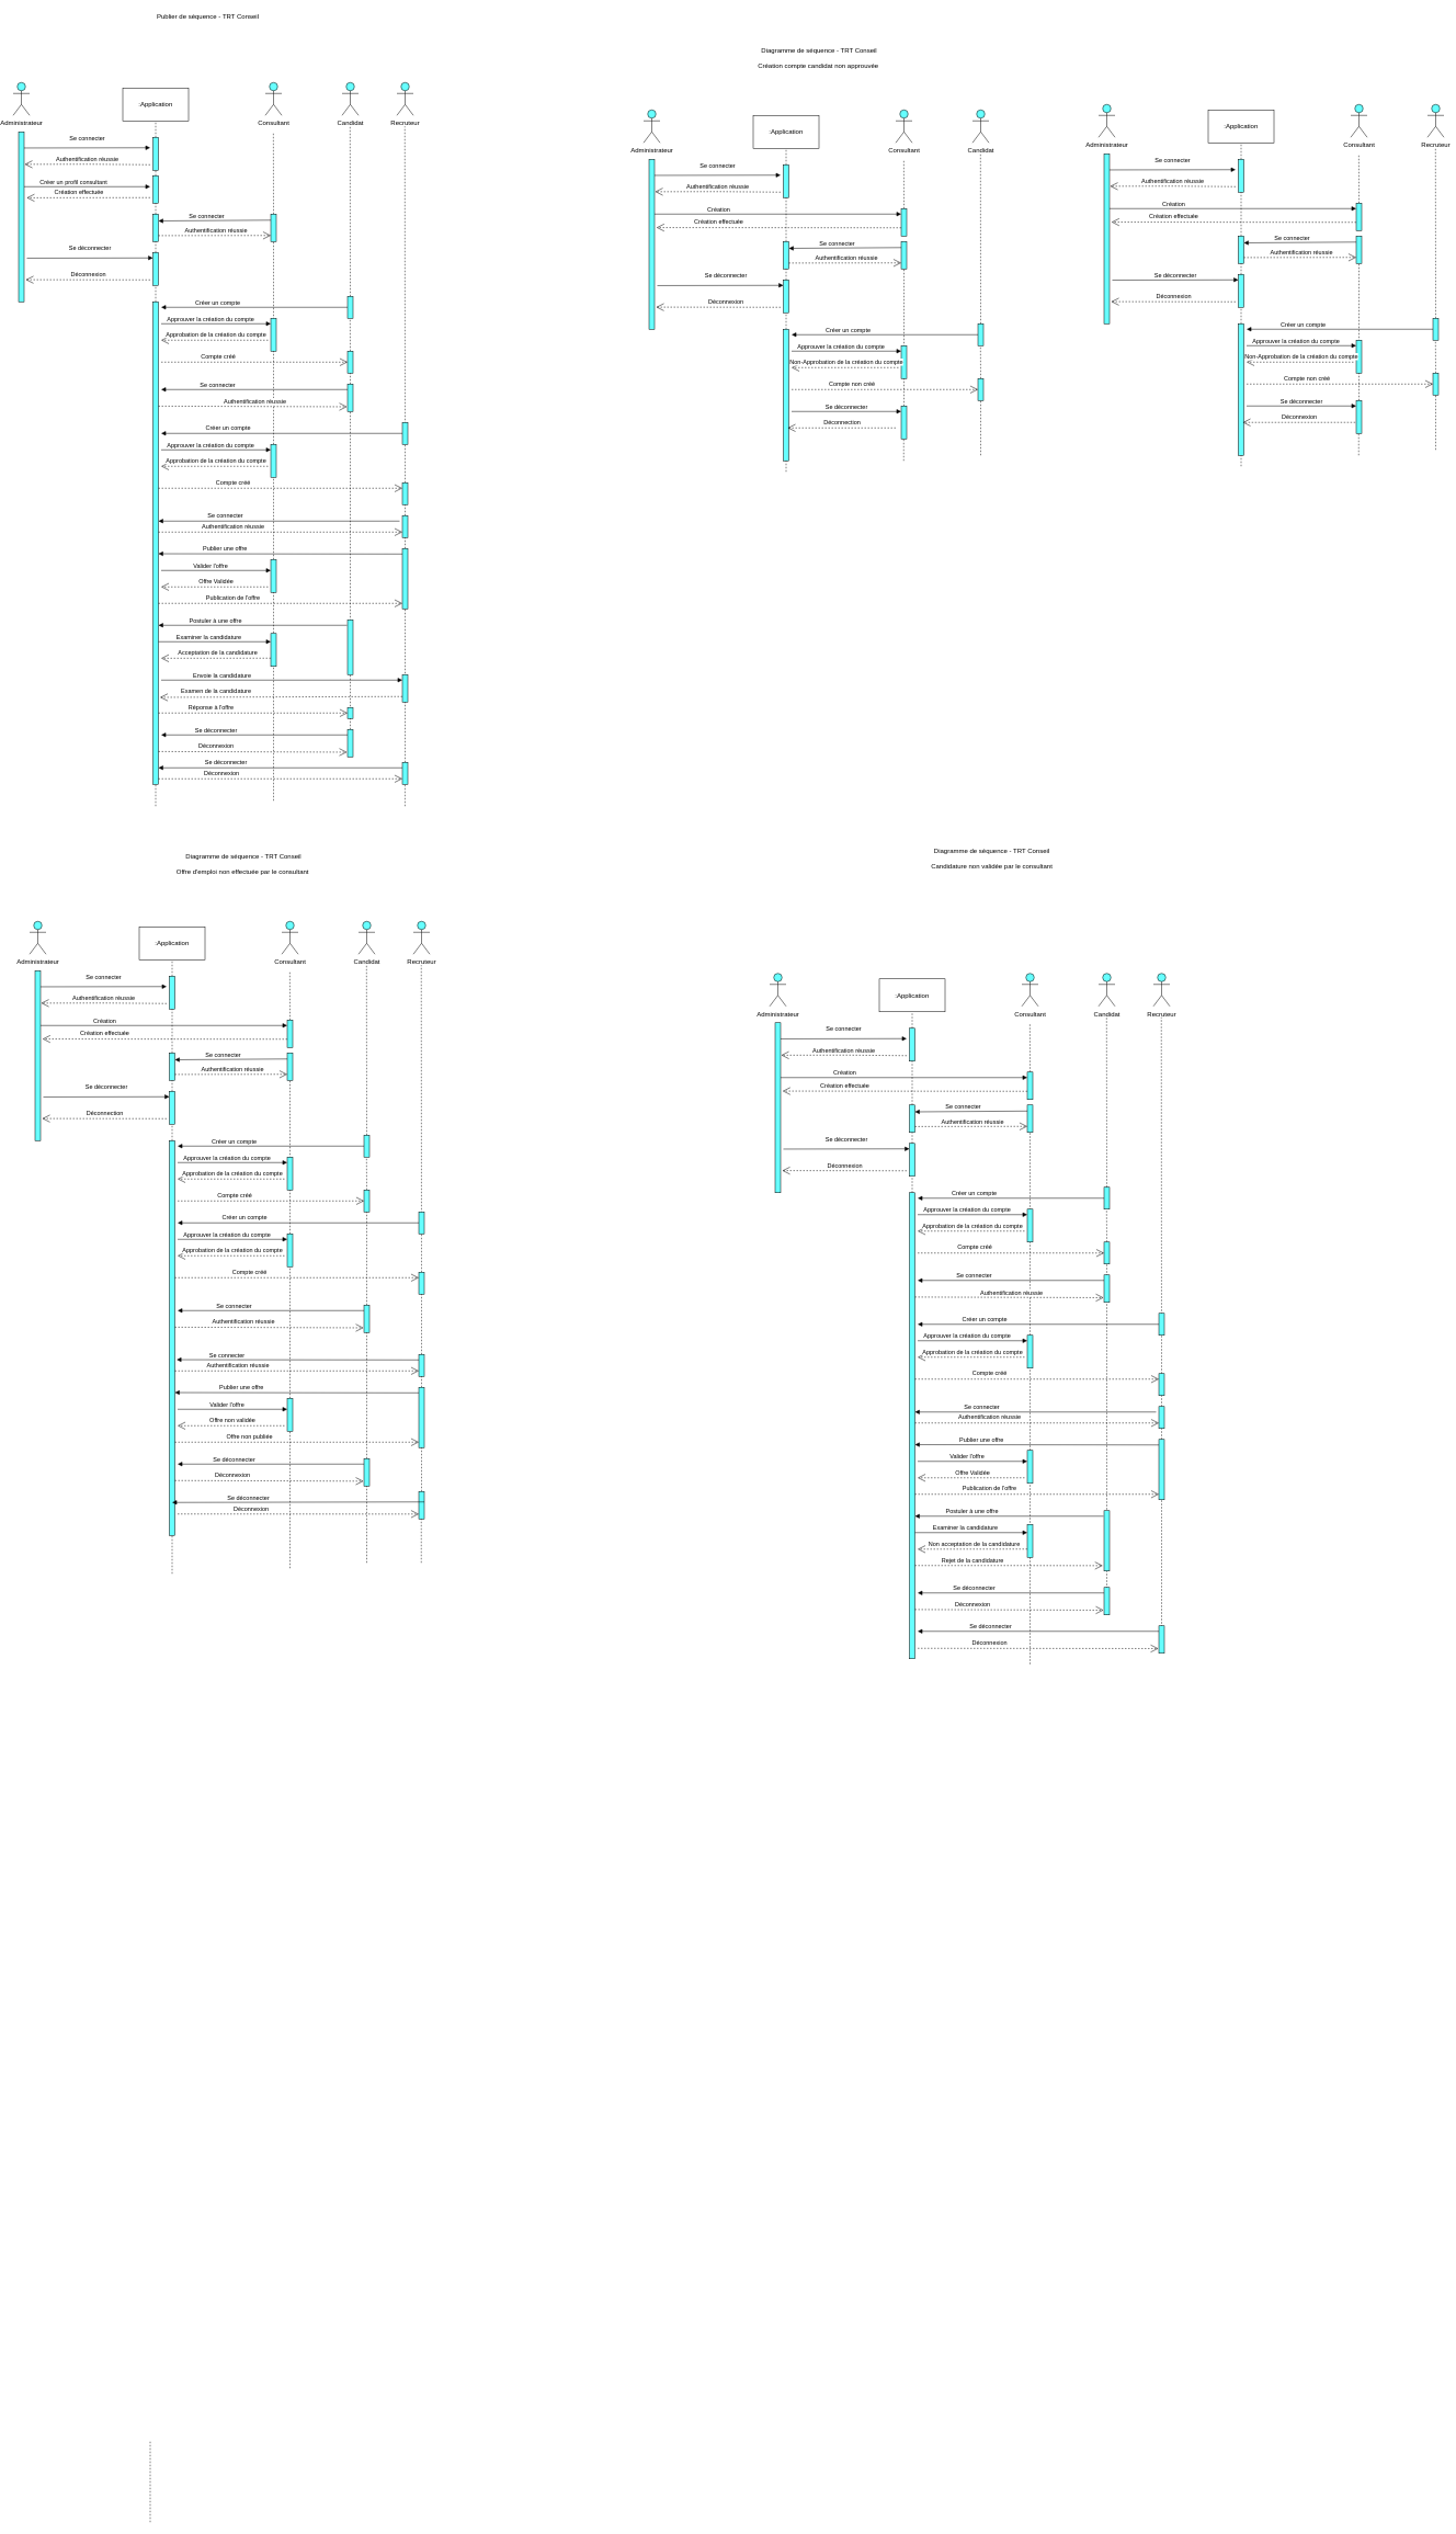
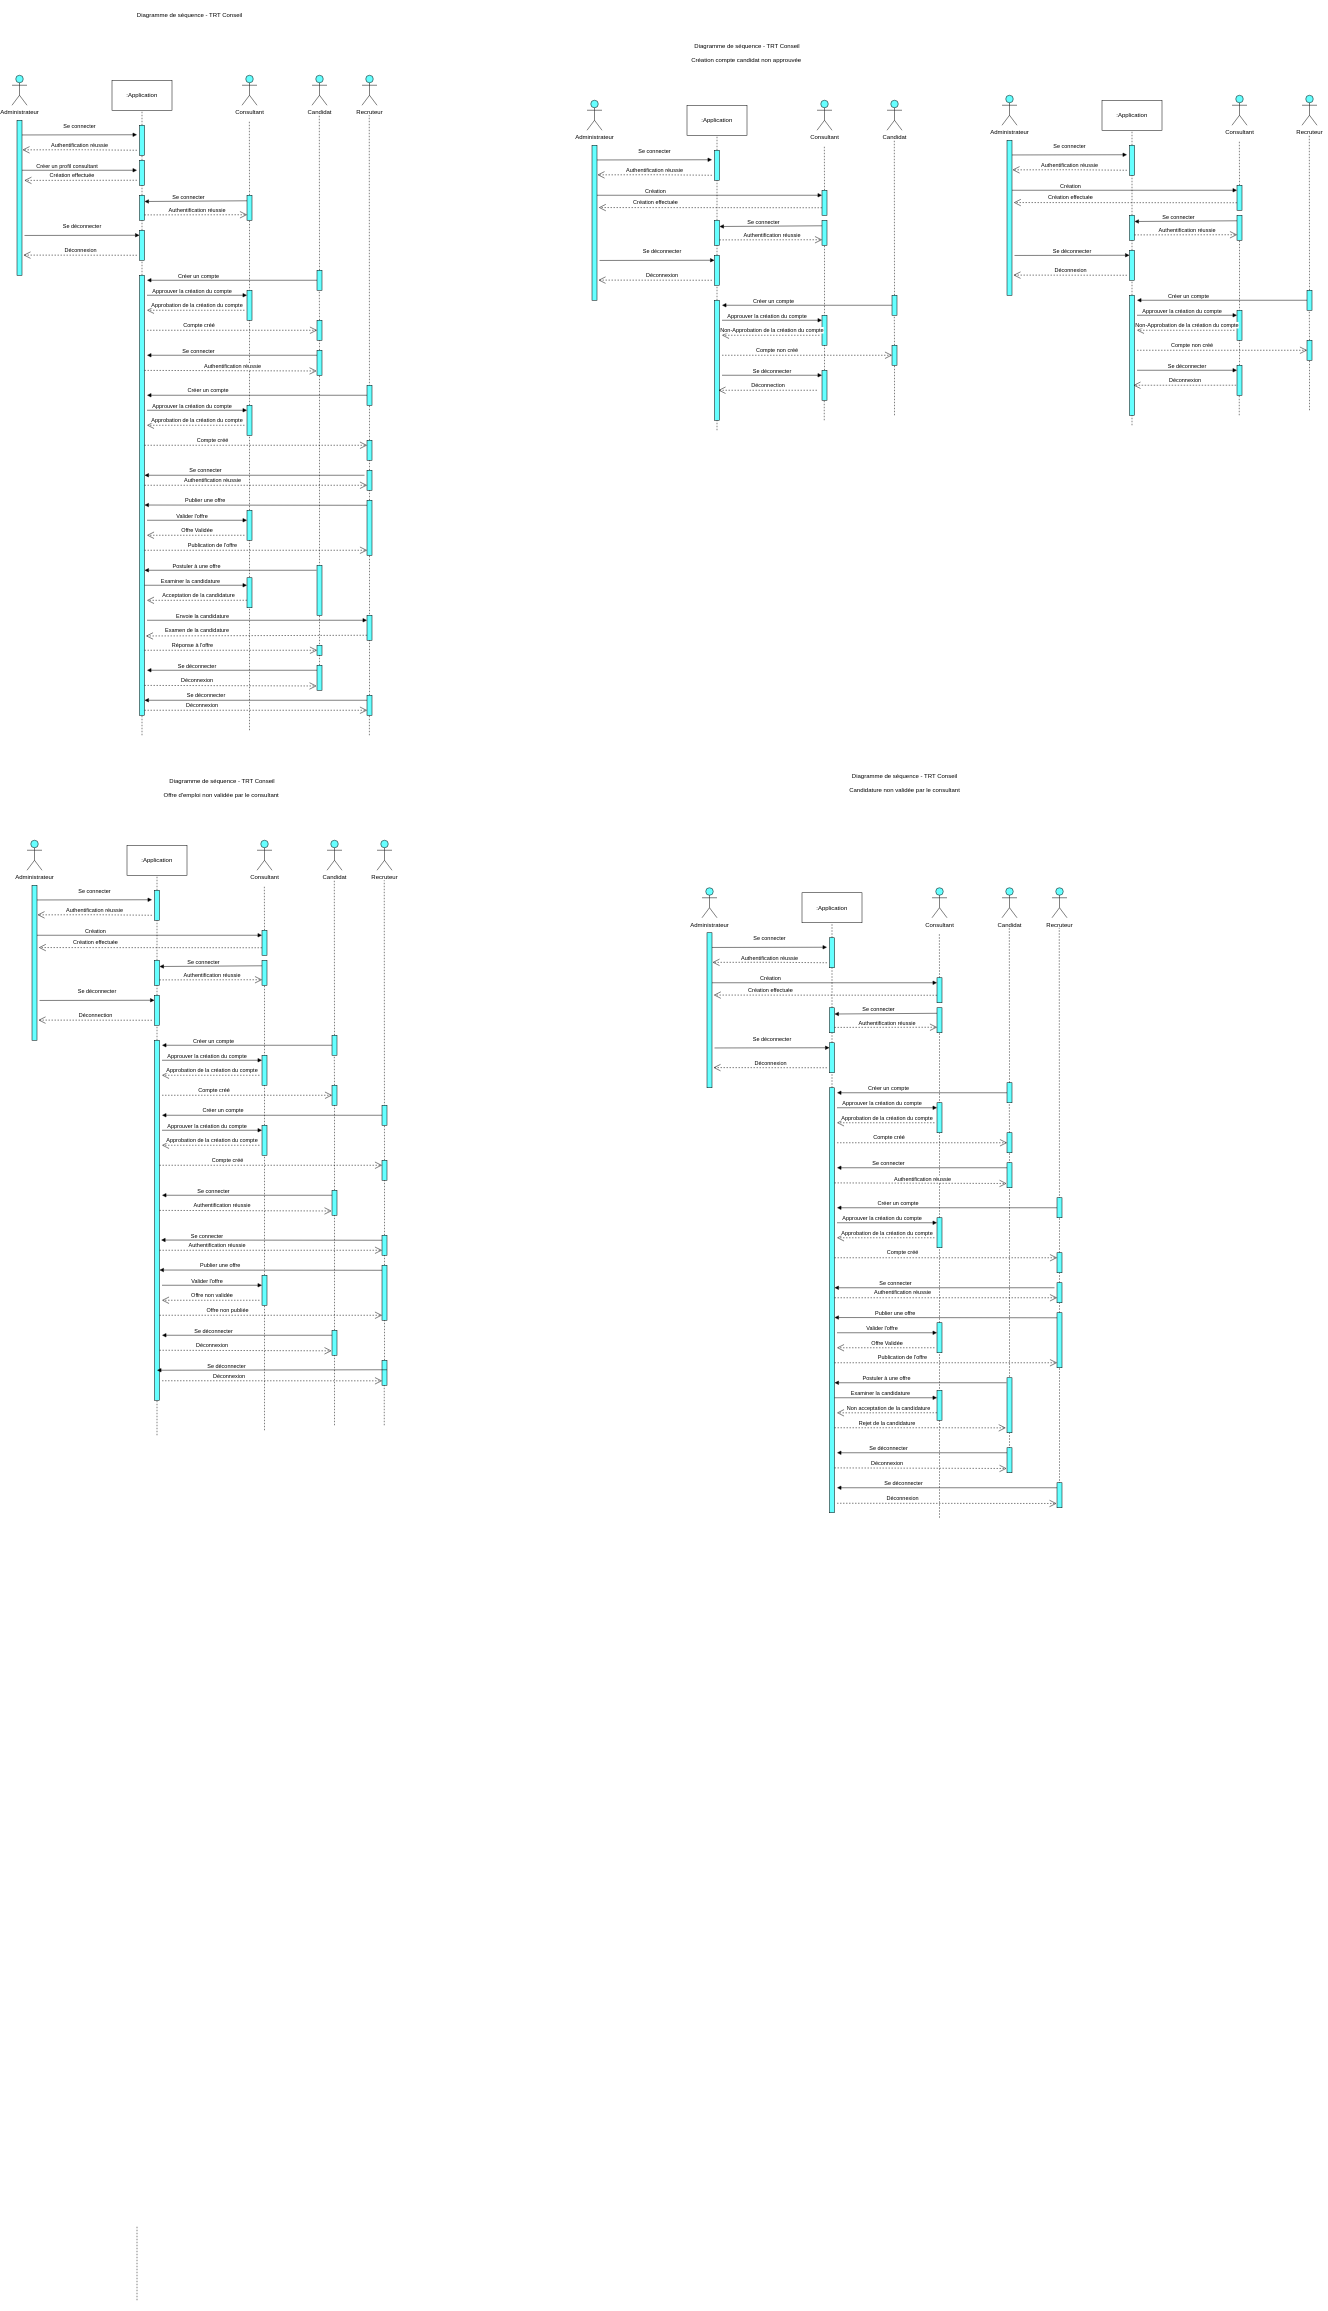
- <mxCell id="68" value="Publier de séquence - TRT Conseil" style="text;html=1;align=center;verticalAlign=middle;resizable=0;points=[];autosize=1;strokeColor=none;fillColor=none;" parent="1" vertex="1"><mxGeometry x="260" y="20" width="230" height="20" as="geometry" /></mxCell>
+ <mxCell id="68" value="Diagramme de séquence - TRT Conseil" style="text;html=1;align=center;verticalAlign=middle;resizable=0;points=[];autosize=1;strokeColor=none;fillColor=none;" parent="1" vertex="1"><mxGeometry x="260" y="20" width="230" height="20" as="geometry" /></mxCell>
- <mxCell id="209" value="Diagramme de séquence - TRT Conseil&lt;br&gt;&lt;br&gt;Offre d'emploi non effectuée par le consultant&amp;nbsp;" style="text;html=1;align=center;verticalAlign=middle;resizable=0;points=[];autosize=1;strokeColor=none;fillColor=none;" parent="1" vertex="1"><mxGeometry x="315" y="1550" width="250" height="50" as="geometry" /></mxCell>
+ <mxCell id="209" value="Diagramme de séquence - TRT Conseil&lt;br&gt;&lt;br&gt;Offre d'emploi non validée par le consultant&amp;nbsp;" style="text;html=1;align=center;verticalAlign=middle;resizable=0;points=[];autosize=1;strokeColor=none;fillColor=none;" parent="1" vertex="1"><mxGeometry x="315" y="1550" width="250" height="50" as="geometry" /></mxCell>
